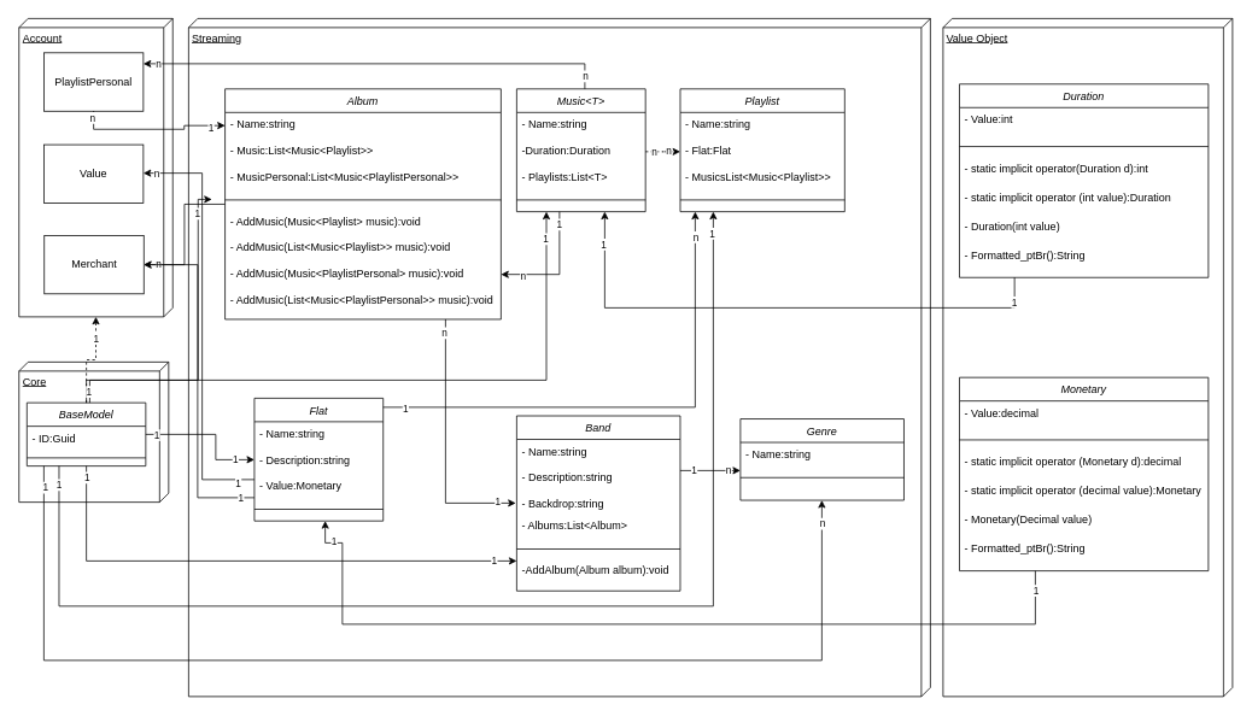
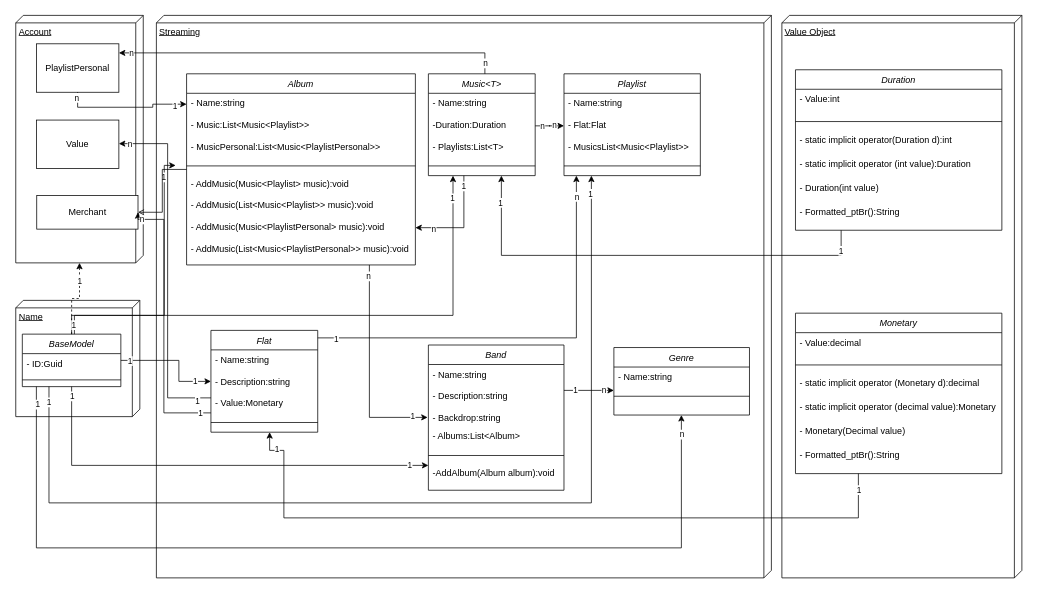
- <mxCell id="62" style="edgeStyle=orthogonalEdgeStyle;rounded=0;orthogonalLoop=1;jettySize=auto;html=1;dashed=1;" parent="23" source="59" target="51" edge="1"><mxGeometry relative="1" as="geometry" /></mxCell>
+ <mxCell id="62" style="edgeStyle=orthogonalEdgeStyle;rounded=0;orthogonalLoop=1;jettySize=auto;html=1;" parent="23" source="59" target="51" edge="1"><mxGeometry relative="1" as="geometry" /></mxCell>
- <mxCell id="22" value="Merchant" style="html=1;whiteSpace=wrap;" parent="18" vertex="1"><mxGeometry x="28" y="240.003" width="110" height="64.583" as="geometry" /></mxCell>
+ <mxCell id="22" value="Merchant" style="html=1;whiteSpace=wrap;" parent="18" vertex="1"><mxGeometry x="28" y="240.003" width="135" height="45" as="geometry" /></mxCell>
- <mxCell id="79" value="Core&lt;br&gt;" style="verticalAlign=top;align=left;spacingTop=8;spacingLeft=2;spacingRight=12;shape=cube;size=10;direction=south;fontStyle=4;html=1;whiteSpace=wrap;" parent="78" vertex="1"><mxGeometry width="165.43" height="155" as="geometry" /></mxCell>
+ <mxCell id="79" value="Name&lt;br&gt;" style="verticalAlign=top;align=left;spacingTop=8;spacingLeft=2;spacingRight=12;shape=cube;size=10;direction=south;fontStyle=4;html=1;whiteSpace=wrap;" parent="78" vertex="1"><mxGeometry width="165.43" height="155" as="geometry" /></mxCell>
